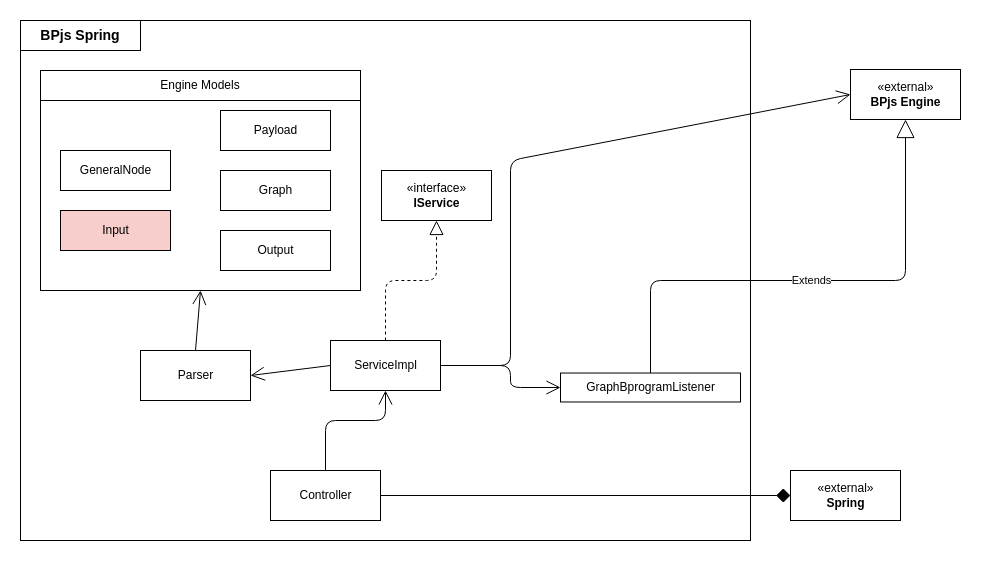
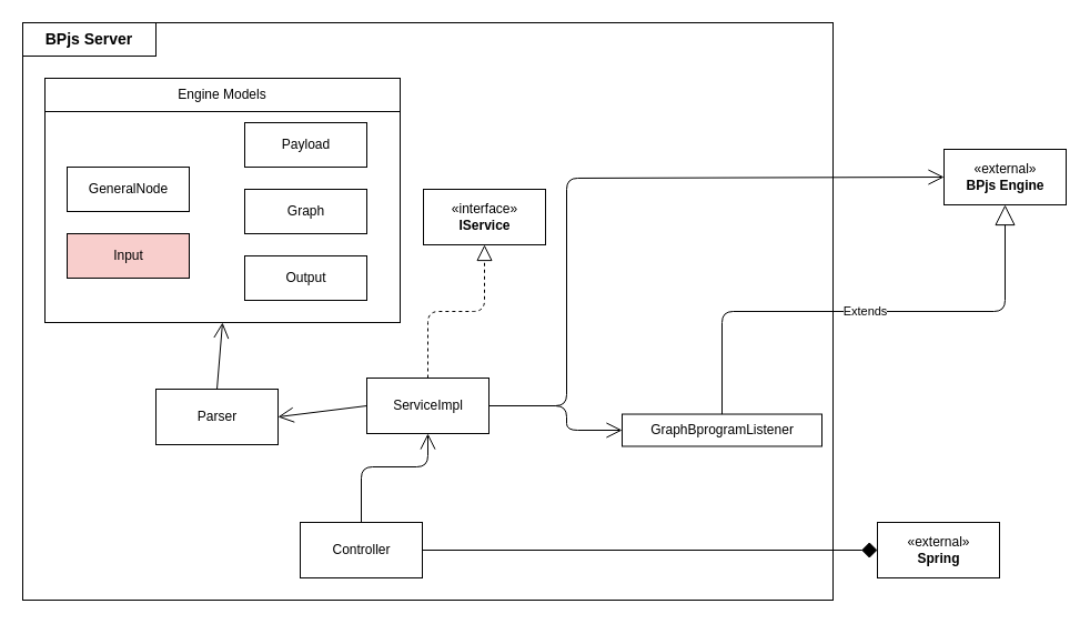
- <mxCell id="19" value="&lt;b&gt;&lt;font style=&quot;font-size: 14px&quot;&gt;BPjs Spring&lt;/font&gt;&lt;/b&gt;" style="rounded=0;whiteSpace=wrap;html=1;fillColor=none;" parent="1" vertex="1"><mxGeometry x="20" y="20" width="120" height="30" as="geometry" /></mxCell>
+ <mxCell id="19" value="&lt;b&gt;&lt;font style=&quot;font-size: 14px&quot;&gt;BPjs Server&lt;/font&gt;&lt;/b&gt;" style="rounded=0;whiteSpace=wrap;html=1;fillColor=none;" parent="1" vertex="1"><mxGeometry x="20" y="20" width="120" height="30" as="geometry" /></mxCell>
- <mxCell id="4" value="«external»&lt;br&gt;&lt;b&gt;BPjs Engine&lt;/b&gt;" style="html=1;" parent="1" vertex="1"><mxGeometry x="850" y="69" width="110" height="50" as="geometry" /></mxCell>
+ <mxCell id="4" value="«external»&lt;br&gt;&lt;b&gt;BPjs Engine&lt;/b&gt;" style="html=1;" parent="1" vertex="1"><mxGeometry x="850" y="134" width="110" height="50" as="geometry" /></mxCell>
